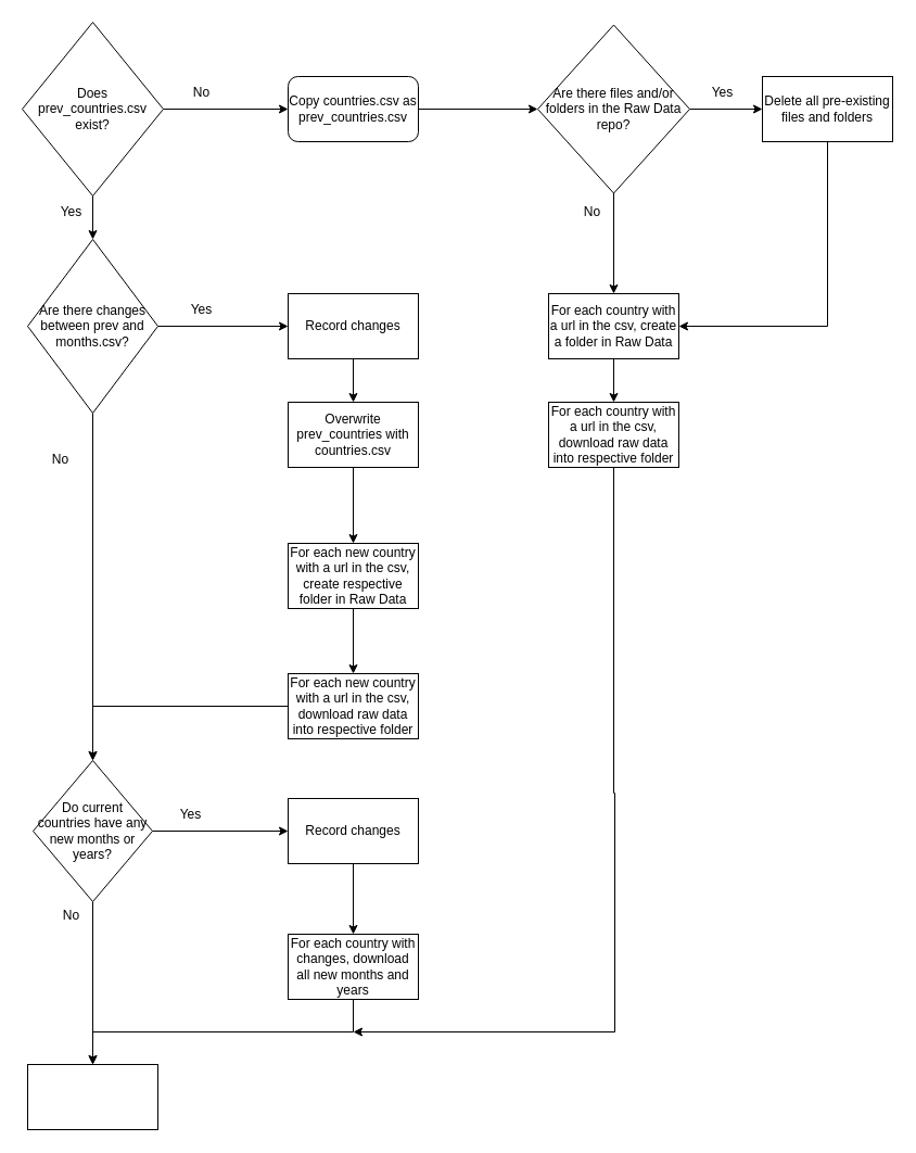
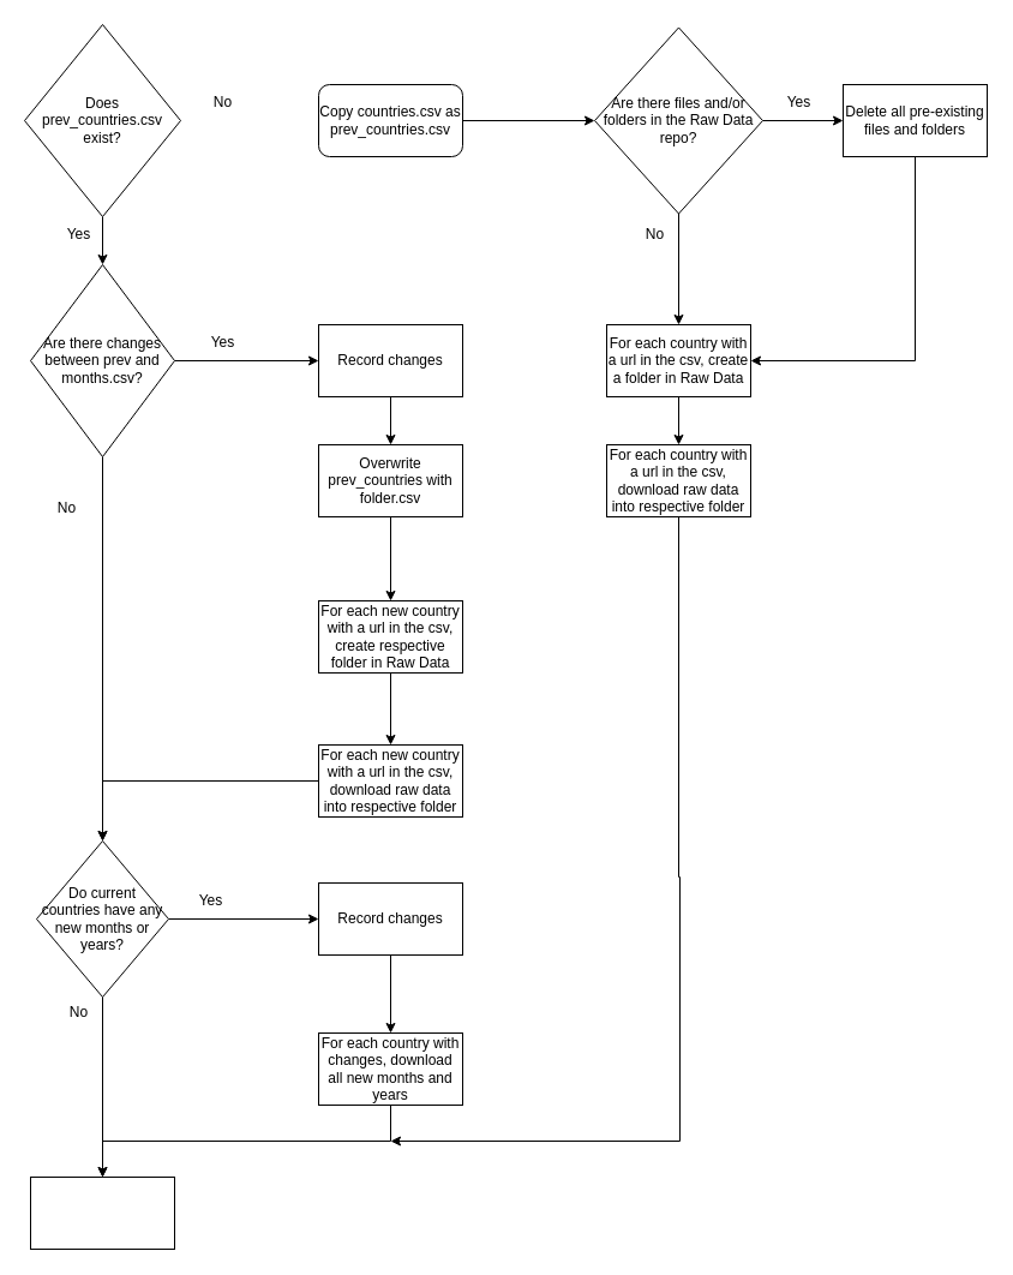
- <mxCell id="2" style="edgeStyle=orthogonalEdgeStyle;rounded=0;orthogonalLoop=1;jettySize=auto;html=1;exitX=1;exitY=0.5;exitDx=0;exitDy=0;entryX=0;entryY=0.5;entryDx=0;entryDy=0;" edge="1" parent="1" source="4" target="6"><mxGeometry relative="1" as="geometry" /></mxCell>
- <mxCell id="13" value="Overwrite prev_countries with countries.csv" style="rounded=0;whiteSpace=wrap;html=1;" vertex="1" parent="1"><mxGeometry x="265" y="370" width="120" height="60" as="geometry" /></mxCell>
+ <mxCell id="13" value="Overwrite prev_countries with folder.csv" style="rounded=0;whiteSpace=wrap;html=1;" vertex="1" parent="1"><mxGeometry x="265" y="370" width="120" height="60" as="geometry" /></mxCell>
